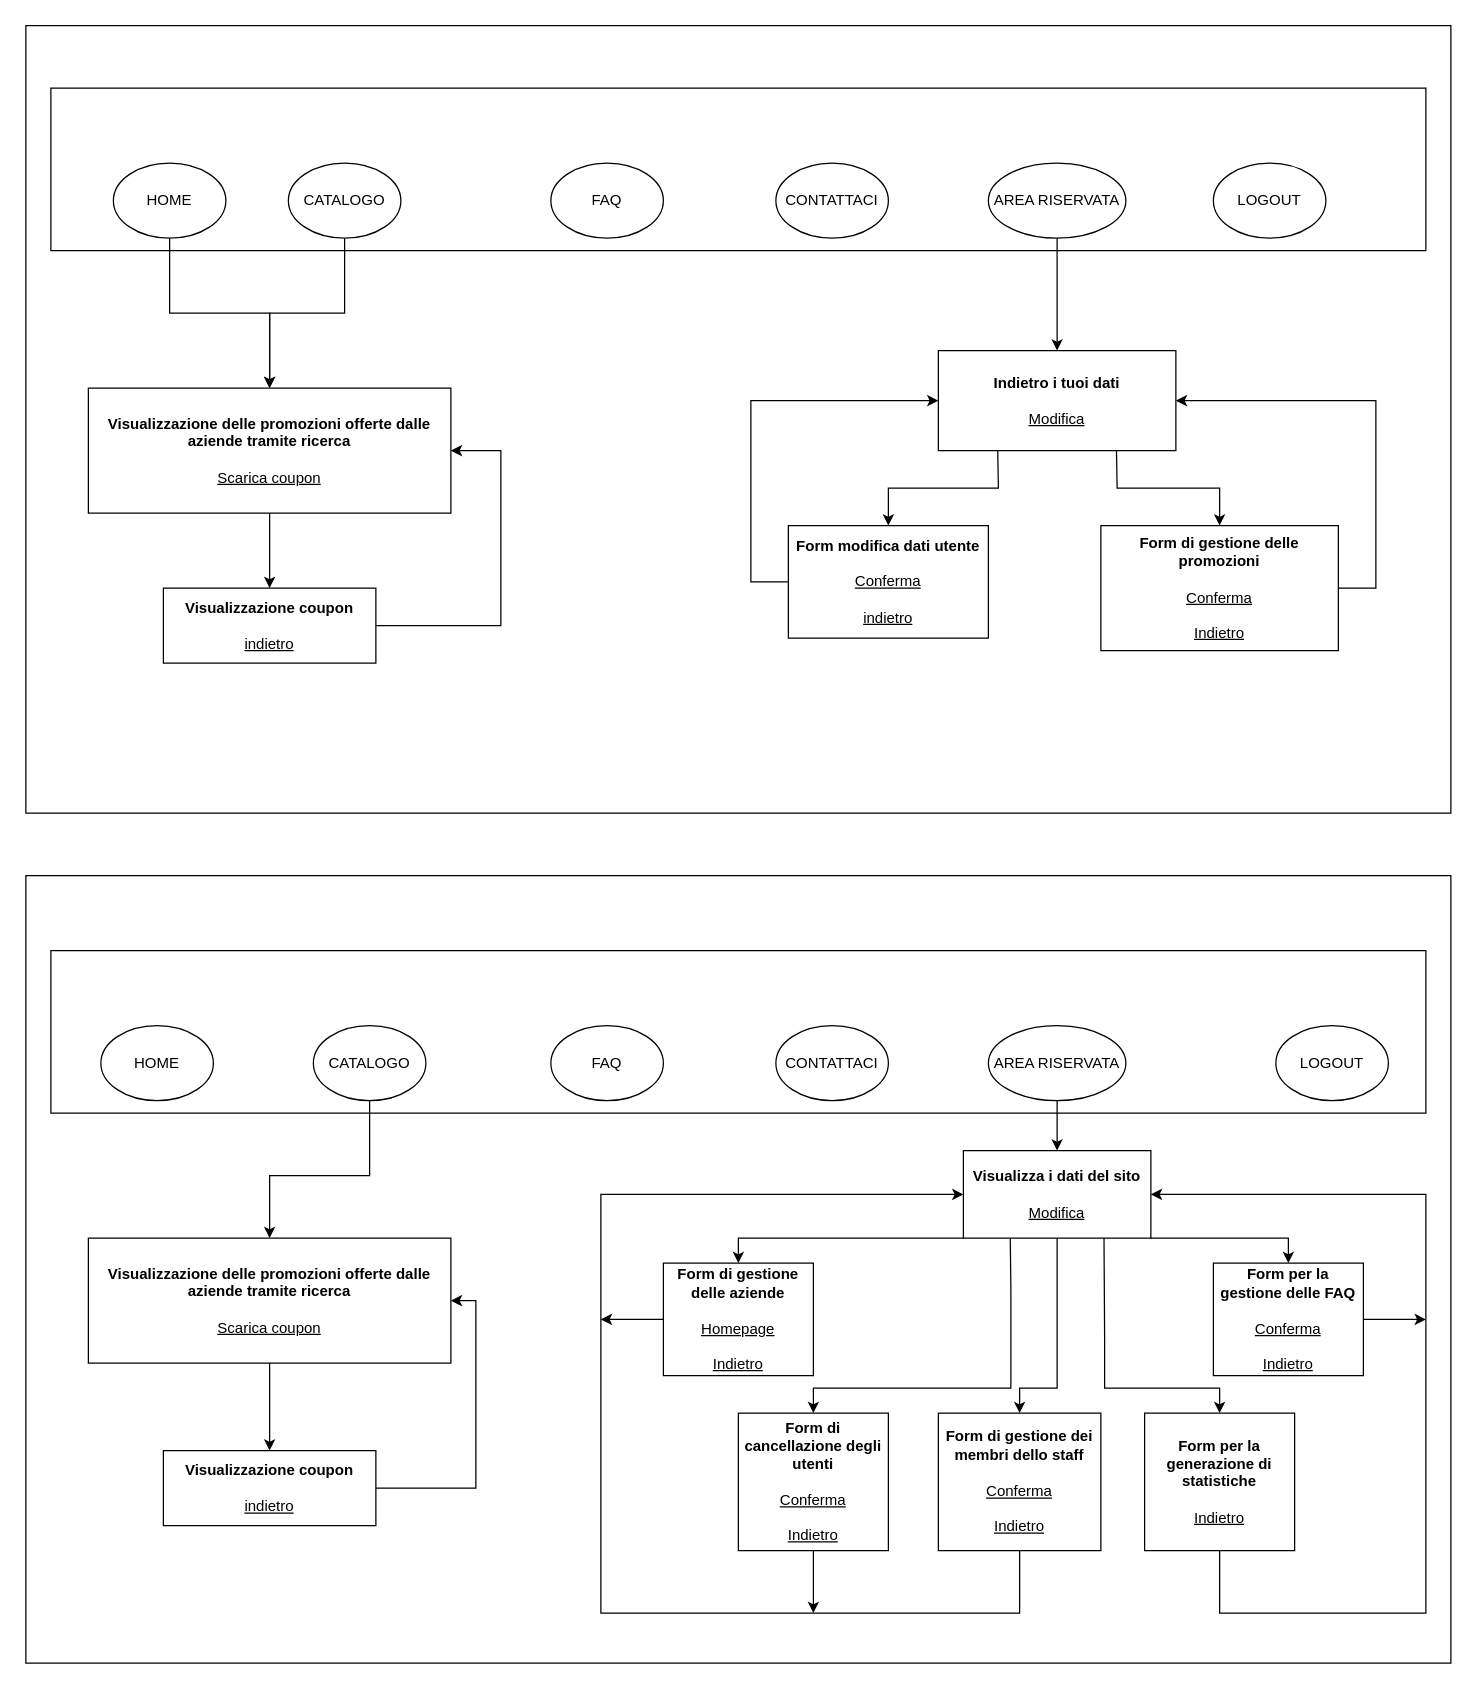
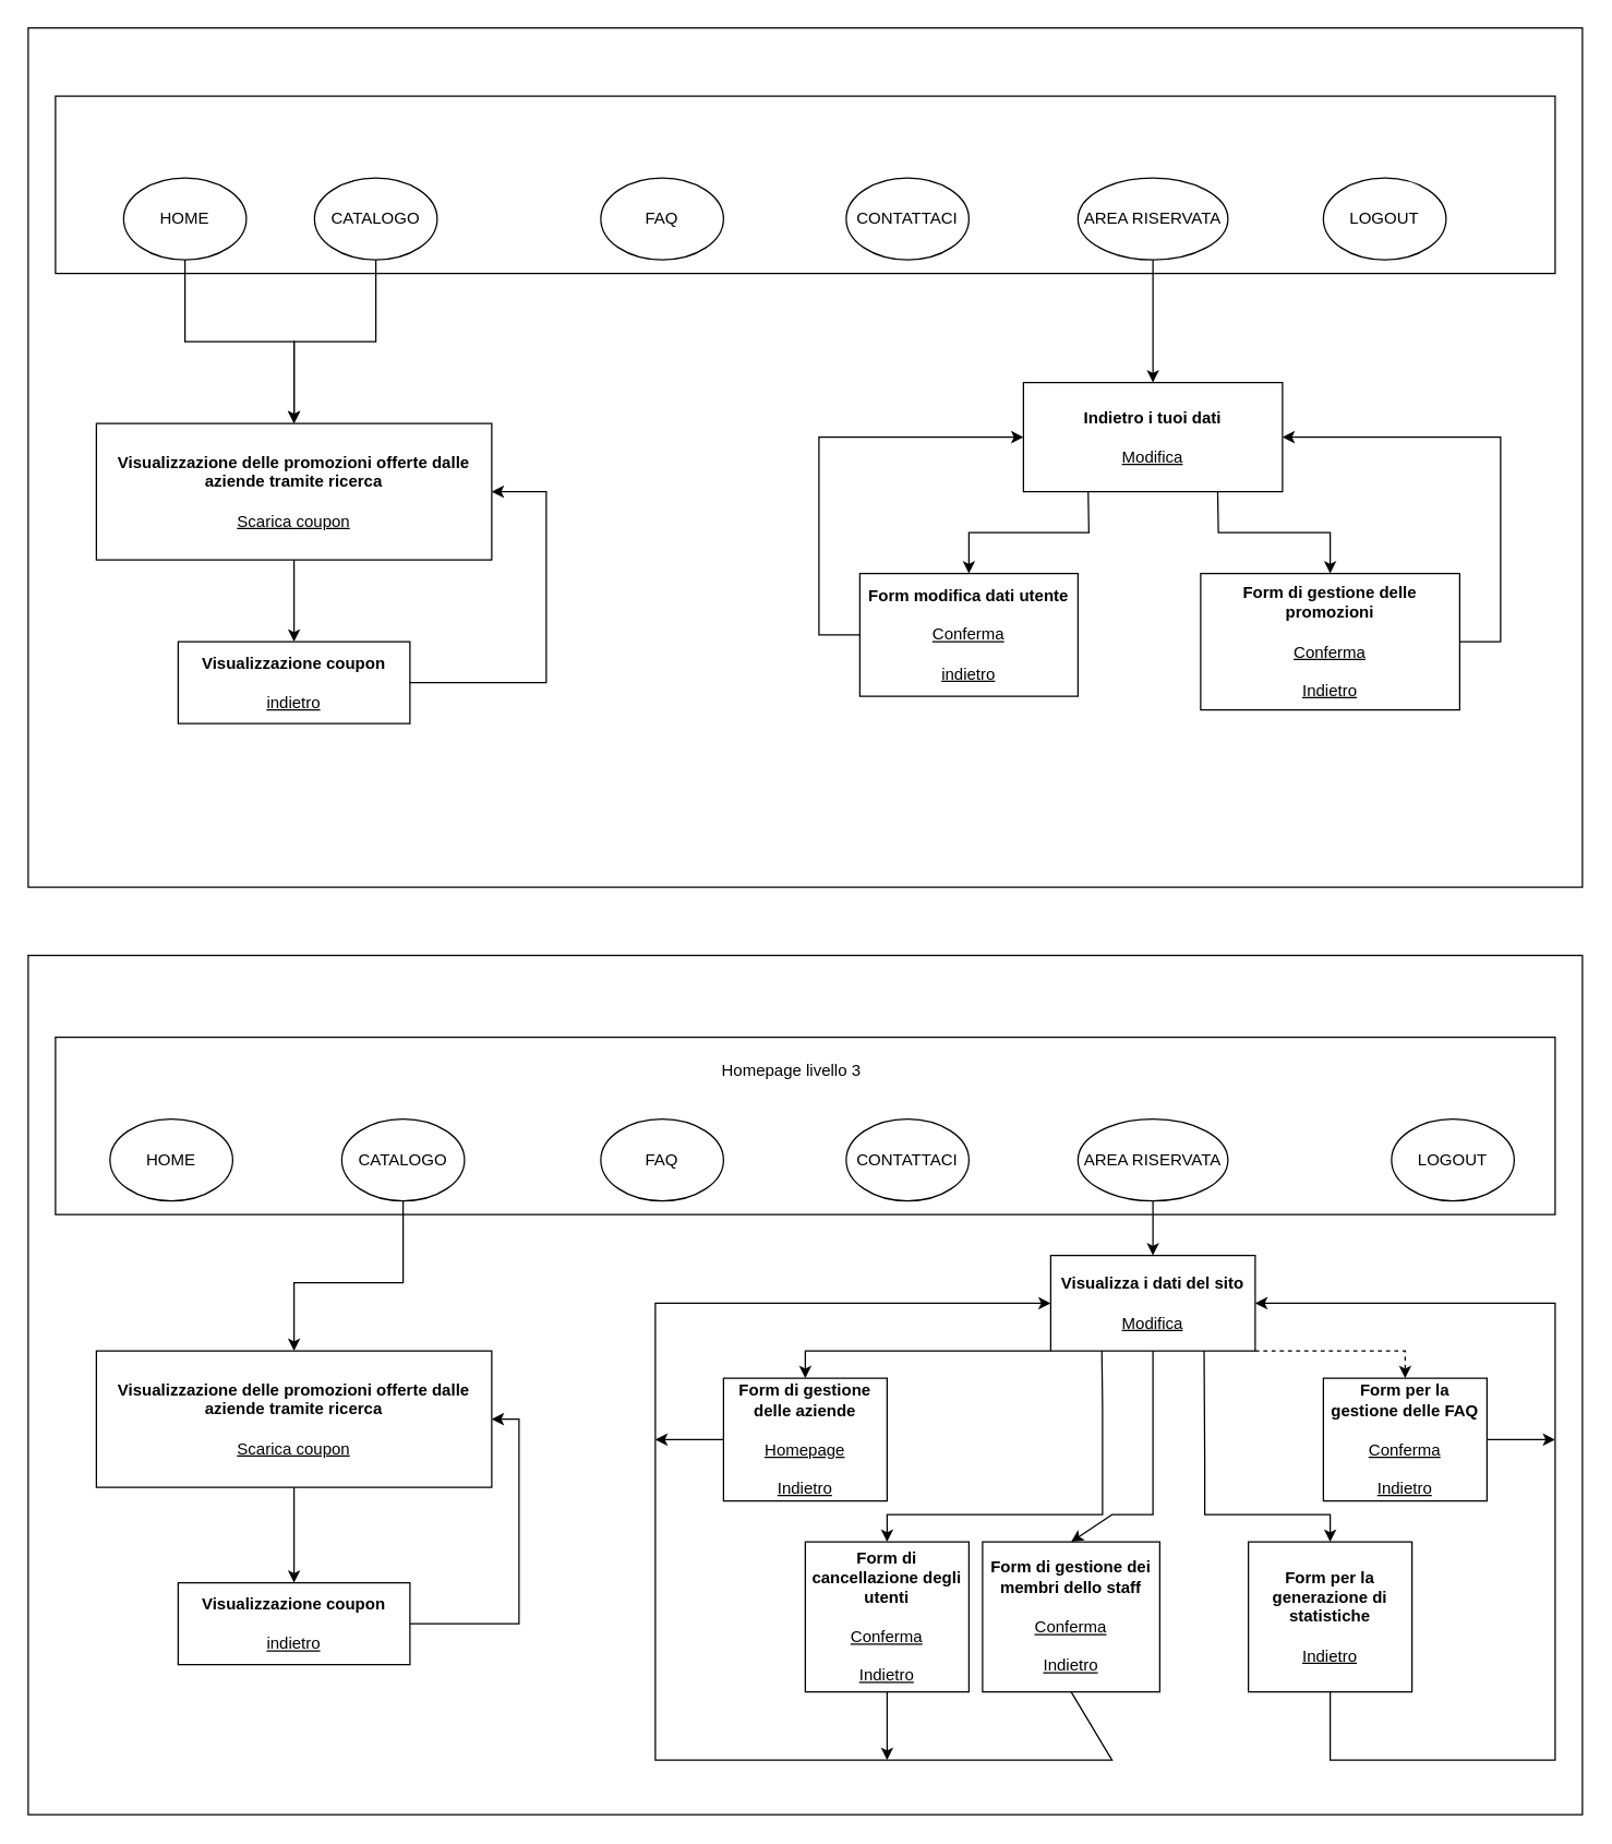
+ <mxCell id="32" value="Homepage livello 3" style="text;html=1;strokeColor=none;fillColor=none;align=center;verticalAlign=middle;whiteSpace=wrap;rounded=0;" parent="1" vertex="1"><mxGeometry x="525" y="770" width="110" height="30" as="geometry" /></mxCell>
- <mxCell id="46" value="" style="endArrow=classic;html=1;rounded=0;exitX=1;exitY=1;exitDx=0;exitDy=0;entryX=0.5;entryY=0;entryDx=0;entryDy=0;" parent="1" source="38" target="44" edge="1"><mxGeometry width="50" height="50" relative="1" as="geometry"><mxPoint x="410" y="870" as="sourcePoint" /><mxPoint x="460" y="820" as="targetPoint" /><Array as="points"><mxPoint x="1030" y="990" /></Array></mxGeometry></mxCell>
+ <mxCell id="46" value="" style="endArrow=classic;html=1;rounded=0;exitX=1;exitY=1;exitDx=0;exitDy=0;entryX=0.5;entryY=0;entryDx=0;entryDy=0;dashed=1;" parent="1" source="38" target="44" edge="1"><mxGeometry width="50" height="50" relative="1" as="geometry"><mxPoint x="410" y="870" as="sourcePoint" /><mxPoint x="460" y="820" as="targetPoint" /><Array as="points"><mxPoint x="1030" y="990" /></Array></mxGeometry></mxCell>
- <mxCell id="42" value="&lt;b&gt;Form di gestione dei membri dello staff&lt;/b&gt;&lt;br&gt;&lt;br&gt;&lt;u&gt;Conferma&lt;br&gt;&lt;/u&gt;&lt;br&gt;&lt;u&gt;Indietro&lt;/u&gt;" style="rounded=0;whiteSpace=wrap;html=1;" parent="1" vertex="1"><mxGeometry x="750" y="1130" width="130" height="110" as="geometry" /></mxCell>
+ <mxCell id="42" value="&lt;b&gt;Form di gestione dei membri dello staff&lt;/b&gt;&lt;br&gt;&lt;br&gt;&lt;u&gt;Conferma&lt;br&gt;&lt;/u&gt;&lt;br&gt;&lt;u&gt;Indietro&lt;/u&gt;" style="rounded=0;whiteSpace=wrap;html=1;" parent="1" vertex="1"><mxGeometry x="720" y="1130" width="130" height="110" as="geometry" /></mxCell>
